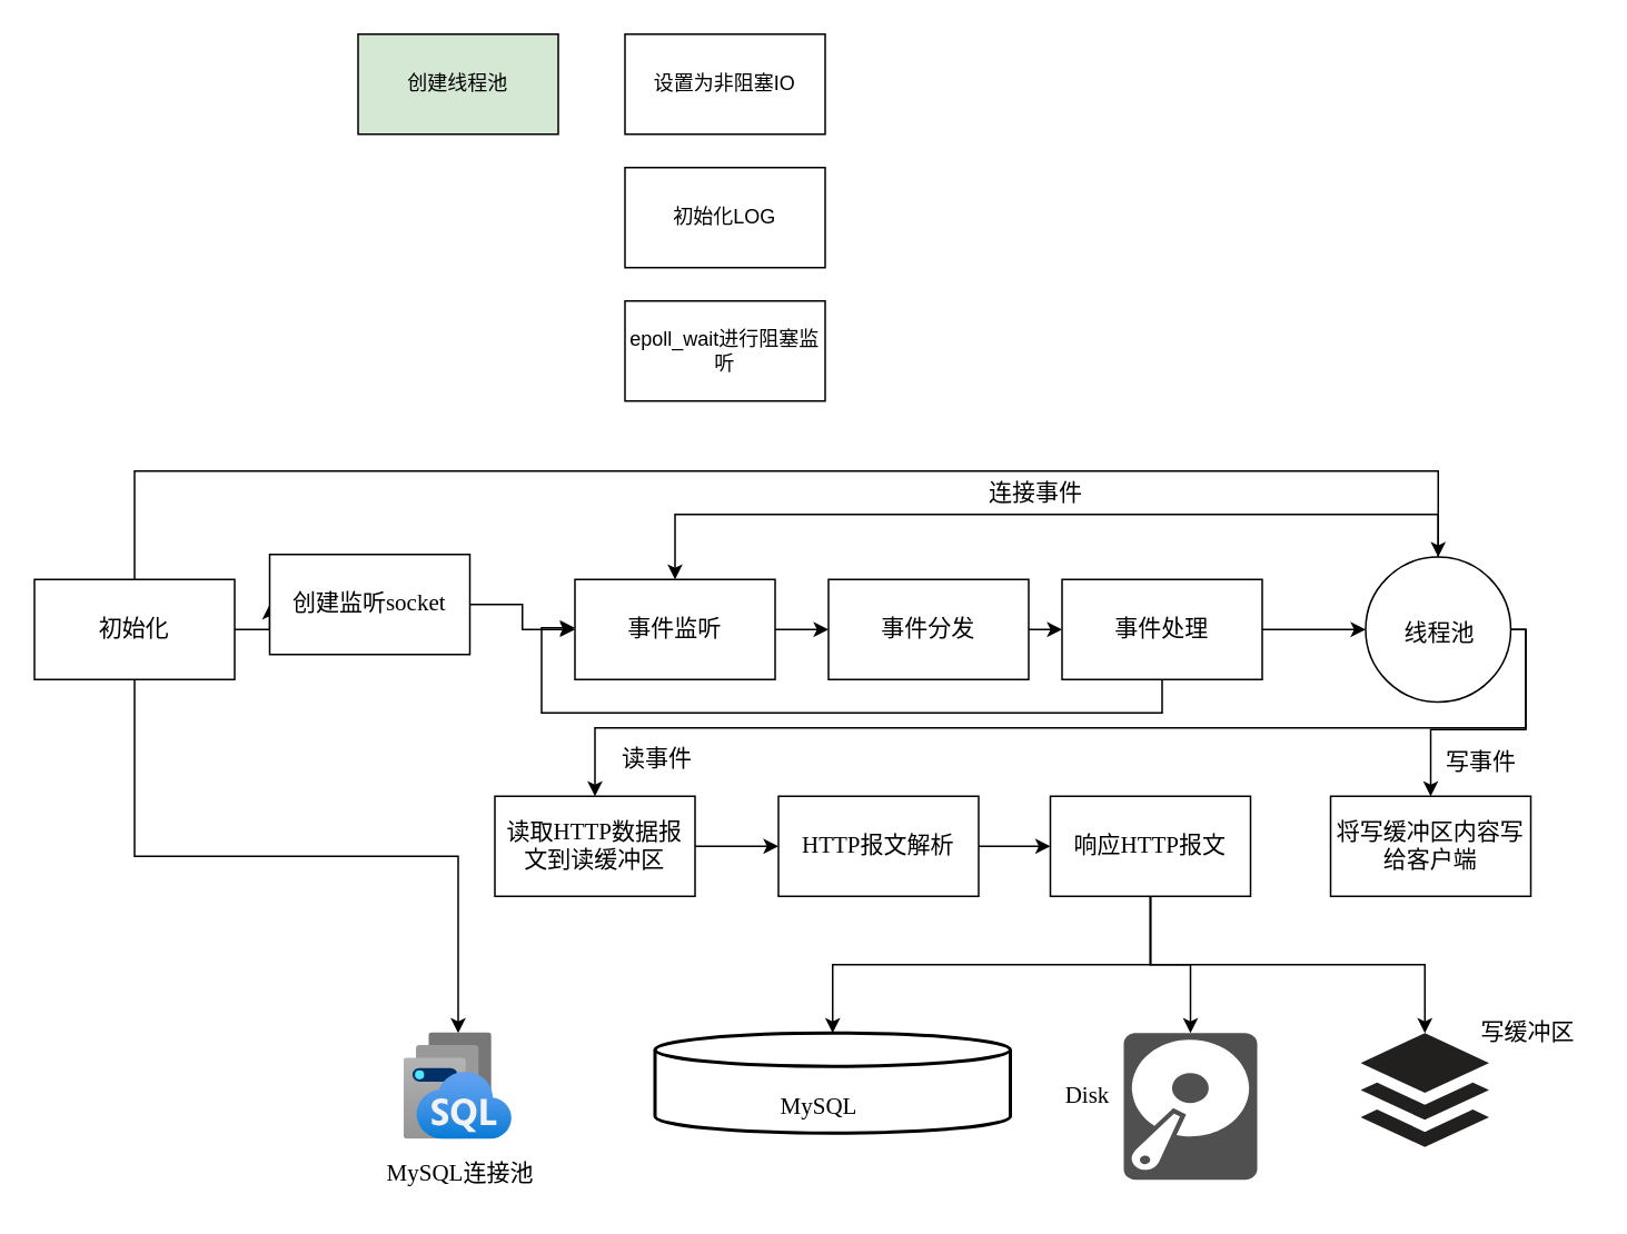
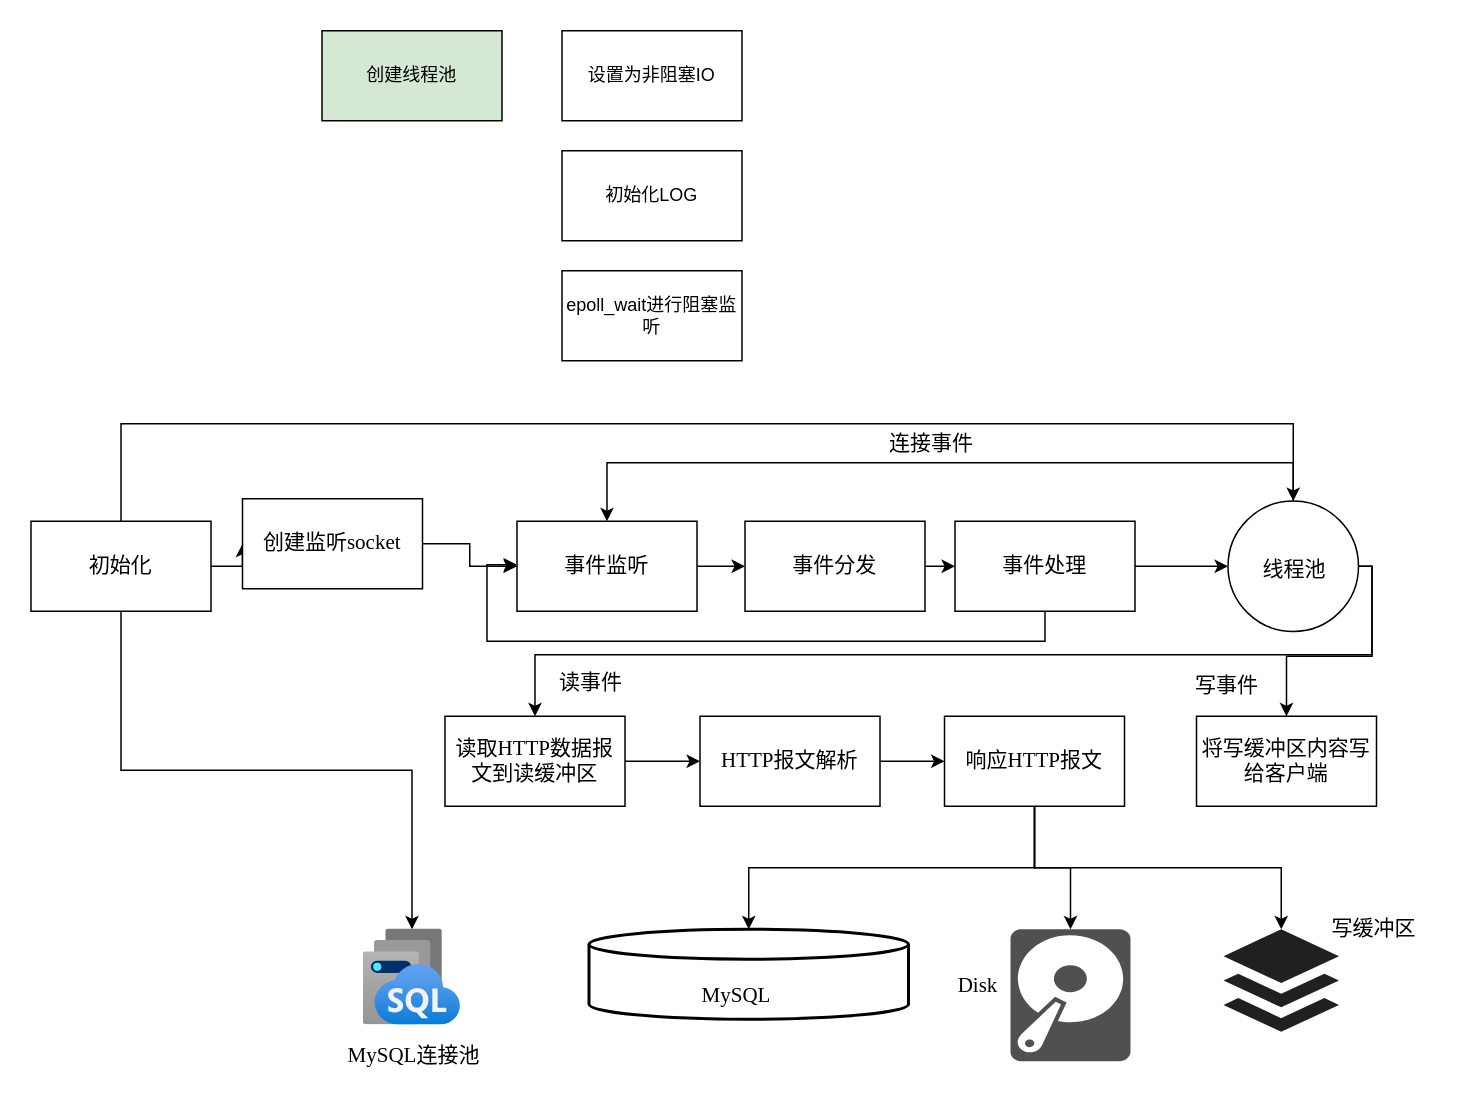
- <mxCell id="35" value="写事件" style="text;html=1;align=center;verticalAlign=middle;resizable=0;points=[];autosize=1;strokeColor=none;fillColor=none;fontFamily=宋体;fontSize=14;" vertex="1" parent="1"><mxGeometry x="856" y="442" width="61" height="29" as="geometry" /></mxCell>
+ <mxCell id="35" value="写事件" style="text;html=1;align=center;verticalAlign=middle;resizable=0;points=[];autosize=1;strokeColor=none;fillColor=none;fontFamily=宋体;fontSize=14;" vertex="1" parent="1"><mxGeometry x="786" y="442" width="61" height="29" as="geometry" /></mxCell>
